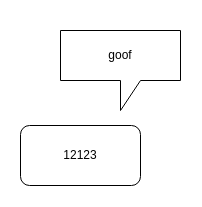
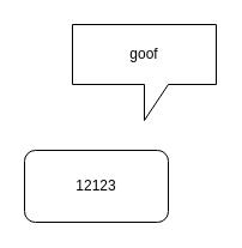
- <mxCell id="3" value="goof" style="shape=callout;whiteSpace=wrap;html=1;perimeter=calloutPerimeter;" vertex="1" parent="1"><mxGeometry x="60" y="30" width="120" height="80" as="geometry" /></mxCell>
+ <mxCell id="3" value="goof" style="shape=callout;whiteSpace=wrap;html=1;perimeter=calloutPerimeter;" vertex="1" parent="1"><mxGeometry x="60" y="20" width="120" height="80" as="geometry" /></mxCell>
